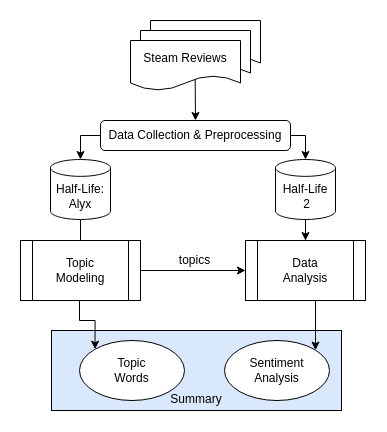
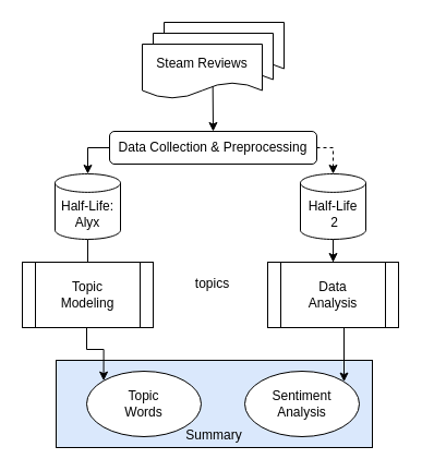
- <mxCell id="8" style="edgeStyle=orthogonalEdgeStyle;rounded=0;orthogonalLoop=1;jettySize=auto;html=1;exitX=1;exitY=0.5;exitDx=0;exitDy=0;entryX=0.5;entryY=0;entryDx=0;entryDy=0;entryPerimeter=0;" edge="1" parent="1" source="9" target="22"><mxGeometry relative="1" as="geometry" /></mxCell>
+ <mxCell id="8" style="edgeStyle=orthogonalEdgeStyle;rounded=0;orthogonalLoop=1;jettySize=auto;html=1;exitX=1;exitY=0.5;exitDx=0;exitDy=0;entryX=0.5;entryY=0;entryDx=0;entryDy=0;entryPerimeter=0;dashed=1;" edge="1" parent="1" source="9" target="22"><mxGeometry relative="1" as="geometry" /></mxCell>
- <mxCell id="10" style="edgeStyle=orthogonalEdgeStyle;rounded=0;orthogonalLoop=1;jettySize=auto;html=1;exitX=1;exitY=0.5;exitDx=0;exitDy=0;entryX=0;entryY=0.5;entryDx=0;entryDy=0;" edge="1" parent="1" source="12" target="14"><mxGeometry relative="1" as="geometry" /></mxCell>
